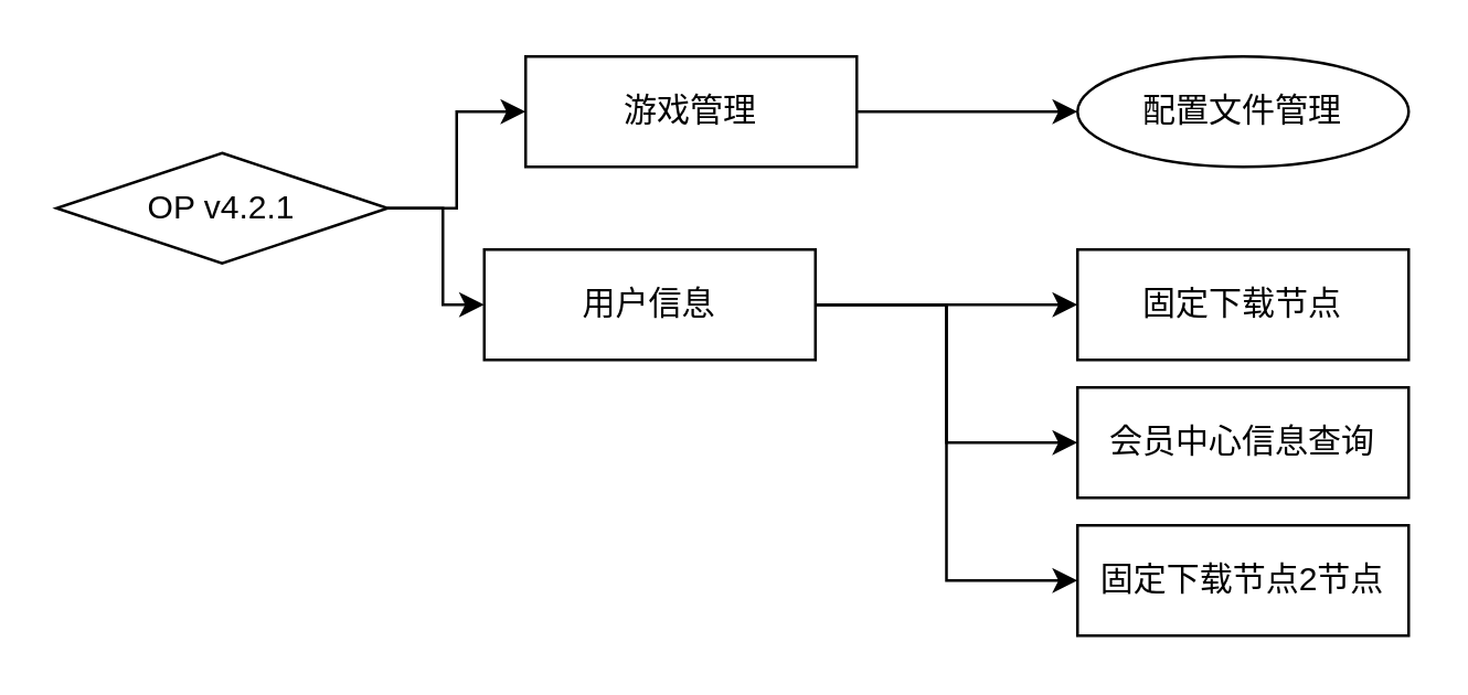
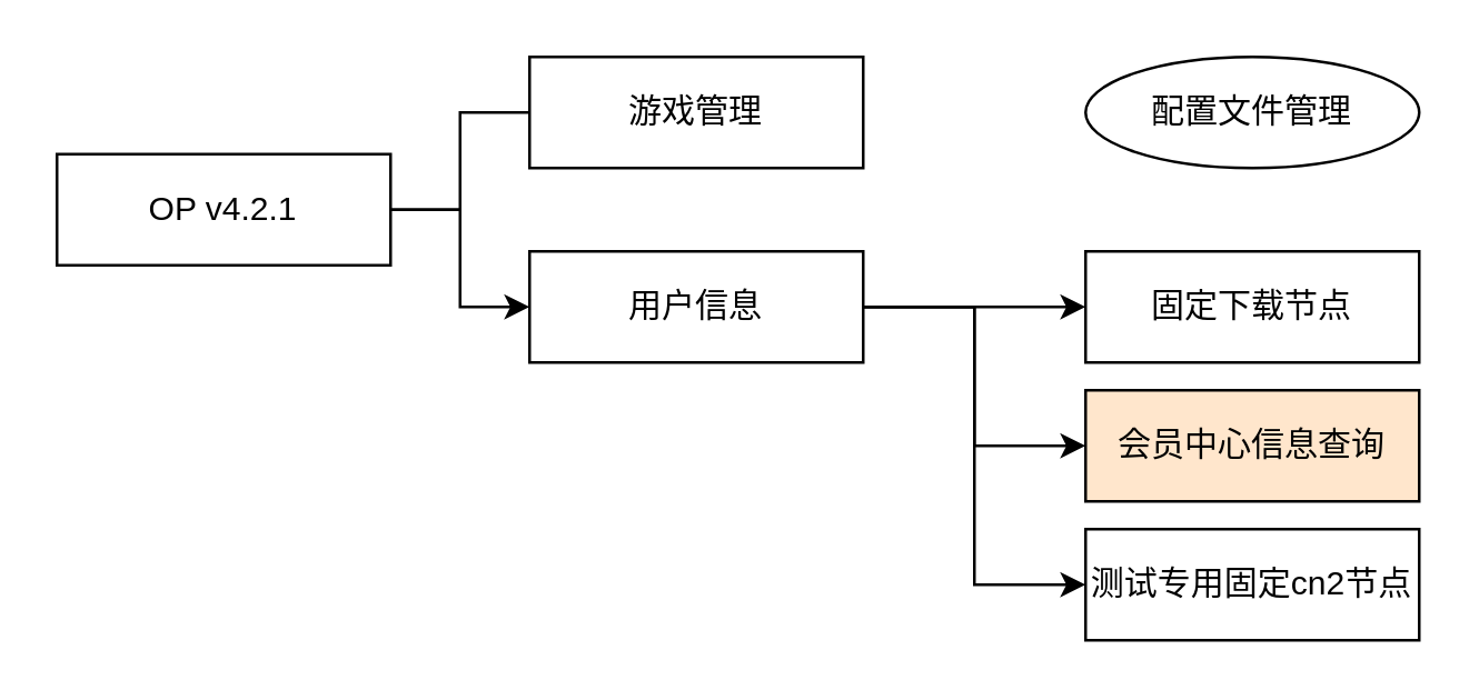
- <mxCell id="11" style="edgeStyle=orthogonalEdgeStyle;rounded=0;orthogonalLoop=1;jettySize=auto;html=1;exitX=1;exitY=0.5;exitDx=0;exitDy=0;entryX=0;entryY=0.5;entryDx=0;entryDy=0;" edge="1" parent="1" source="12" target="3"><mxGeometry relative="1" as="geometry" /></mxCell>
+ <mxCell id="11" style="edgeStyle=orthogonalEdgeStyle;rounded=0;orthogonalLoop=1;jettySize=auto;html=1;exitX=1;exitY=0.5;exitDx=0;exitDy=0;entryX=0;entryY=0.5;entryDx=0;entryDy=0;endArrow=none;" edge="1" parent="1" source="12" target="3"><mxGeometry relative="1" as="geometry" /></mxCell>
- <mxCell id="2" value="" style="edgeStyle=orthogonalEdgeStyle;rounded=0;orthogonalLoop=1;jettySize=auto;html=1;" edge="1" parent="1" source="3" target="4"><mxGeometry relative="1" as="geometry" /></mxCell>
- <mxCell id="12" value="OP v4.2.1" style="rhombus;whiteSpace=wrap;html=1;" vertex="1" parent="1"><mxGeometry x="20" y="55" width="120" height="40" as="geometry" /></mxCell>
+ <mxCell id="12" value="OP v4.2.1" style="rounded=0;whiteSpace=wrap;html=1;" vertex="1" parent="1"><mxGeometry x="20" y="55" width="120" height="40" as="geometry" /></mxCell>
- <mxCell id="8" value="用户信息" style="rounded=0;whiteSpace=wrap;html=1;" vertex="1" parent="1"><mxGeometry x="175" y="90" width="120" height="40" as="geometry" /></mxCell>
+ <mxCell id="8" value="用户信息" style="rounded=0;whiteSpace=wrap;html=1;" vertex="1" parent="1"><mxGeometry x="190" y="90" width="120" height="40" as="geometry" /></mxCell>
- <mxCell id="13" value="会员中心信息查询" style="rounded=0;whiteSpace=wrap;html=1;" vertex="1" parent="1"><mxGeometry x="390" y="140" width="120" height="40" as="geometry" /></mxCell>
+ <mxCell id="13" value="会员中心信息查询" style="rounded=0;whiteSpace=wrap;html=1;fillColor=#ffe6cc;" vertex="1" parent="1"><mxGeometry x="390" y="140" width="120" height="40" as="geometry" /></mxCell>
- <mxCell id="14" value="固定下载节点2节点" style="rounded=0;whiteSpace=wrap;html=1;" vertex="1" parent="1"><mxGeometry x="390" y="190" width="120" height="40" as="geometry" /></mxCell>
+ <mxCell id="14" value="测试专用固定cn2节点" style="rounded=0;whiteSpace=wrap;html=1;" vertex="1" parent="1"><mxGeometry x="390" y="190" width="120" height="40" as="geometry" /></mxCell>
